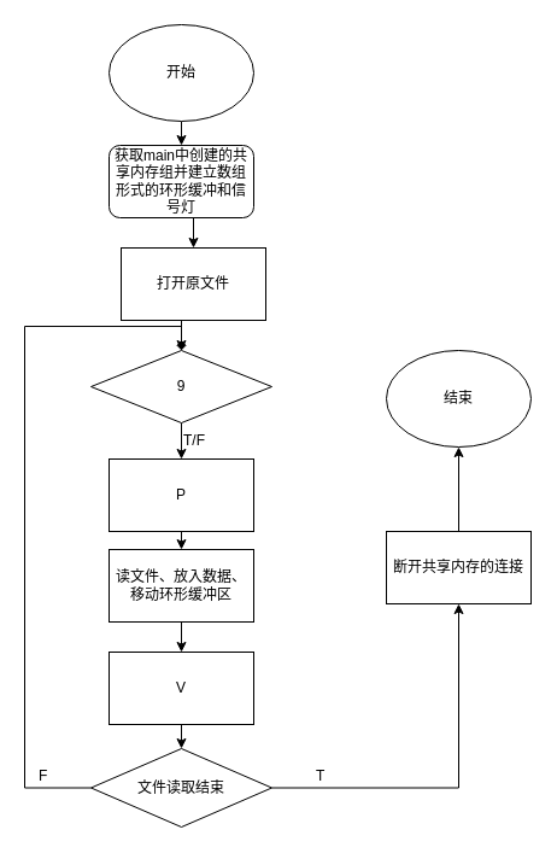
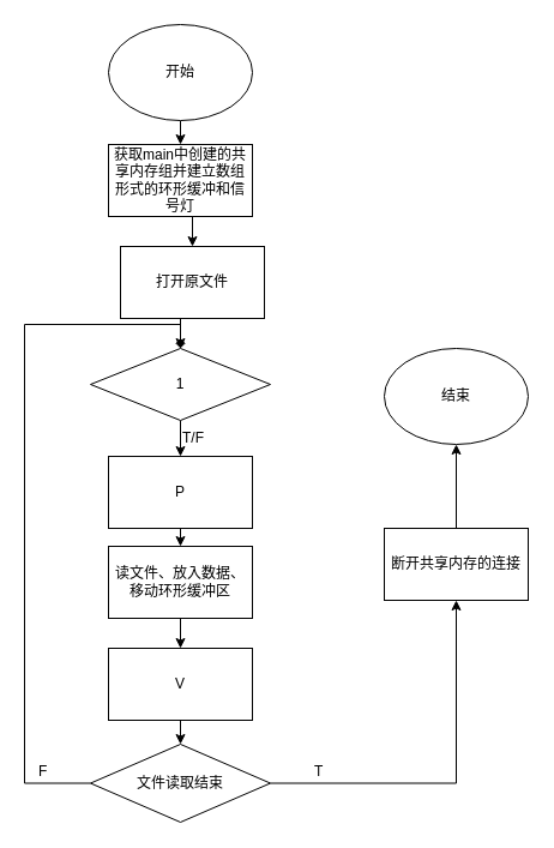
- <mxCell id="5" value="获取main中创建的共享内存组并建立数组形式的环形缓冲和信号灯" style="whiteSpace=wrap;html=1;rounded=1;" parent="1" vertex="1"><mxGeometry x="90" y="120" width="120" height="60" as="geometry" /></mxCell>
+ <mxCell id="5" value="获取main中创建的共享内存组并建立数组形式的环形缓冲和信号灯" style="rounded=0;whiteSpace=wrap;html=1;" parent="1" vertex="1"><mxGeometry x="90" y="120" width="120" height="60" as="geometry" /></mxCell>
- <mxCell id="9" value="9" style="rhombus;whiteSpace=wrap;html=1;" parent="1" vertex="1"><mxGeometry x="75" y="290" width="150" height="60" as="geometry" /></mxCell>
+ <mxCell id="9" value="1" style="rhombus;whiteSpace=wrap;html=1;" parent="1" vertex="1"><mxGeometry x="75" y="290" width="150" height="60" as="geometry" /></mxCell>
